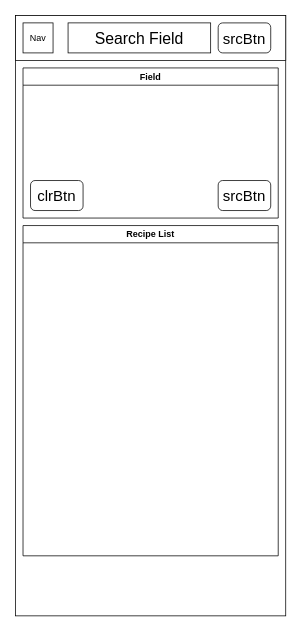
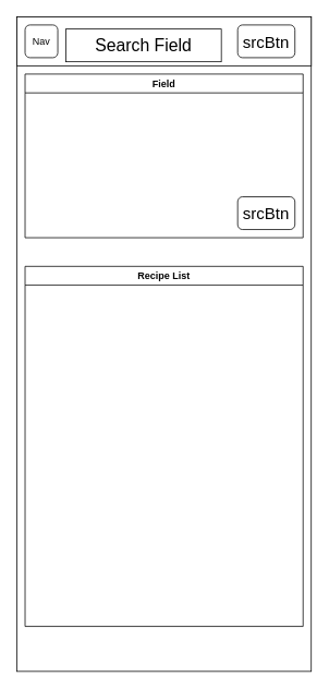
- <mxCell id="4" value="Nav" style="rounded=0;whiteSpace=wrap;html=1;" vertex="1" parent="1"><mxGeometry x="30" y="30" width="40" height="40" as="geometry" /></mxCell>
+ <mxCell id="4" value="Nav" style="whiteSpace=wrap;html=1;rounded=1;" vertex="1" parent="1"><mxGeometry x="30" y="30" width="40" height="40" as="geometry" /></mxCell>
- <mxCell id="5" value="&lt;font style=&quot;font-size: 21px;&quot;&gt;Search Field&lt;/font&gt;" style="rounded=0;whiteSpace=wrap;html=1;" vertex="1" parent="1"><mxGeometry x="90" y="30" width="190" height="40" as="geometry" /></mxCell>
+ <mxCell id="5" value="&lt;font style=&quot;font-size: 21px;&quot;&gt;Search Field&lt;/font&gt;" style="rounded=0;whiteSpace=wrap;html=1;" vertex="1" parent="1"><mxGeometry x="80" y="35" width="190" height="40" as="geometry" /></mxCell>
- <mxCell id="10" value="&lt;font style=&quot;font-size: 20px;&quot;&gt;clrBtn&lt;/font&gt;" style="rounded=1;whiteSpace=wrap;html=1;" vertex="1" parent="1"><mxGeometry x="40" y="240" width="70" height="40" as="geometry" /></mxCell>
- <mxCell id="9" value="Recipe List" style="swimlane;whiteSpace=wrap;html=1;" vertex="1" parent="1"><mxGeometry x="30" y="300" width="340" height="440" as="geometry" /></mxCell>
+ <mxCell id="9" value="Recipe List" style="swimlane;whiteSpace=wrap;html=1;" vertex="1" parent="1"><mxGeometry x="30" y="325" width="340" height="440" as="geometry" /></mxCell>
